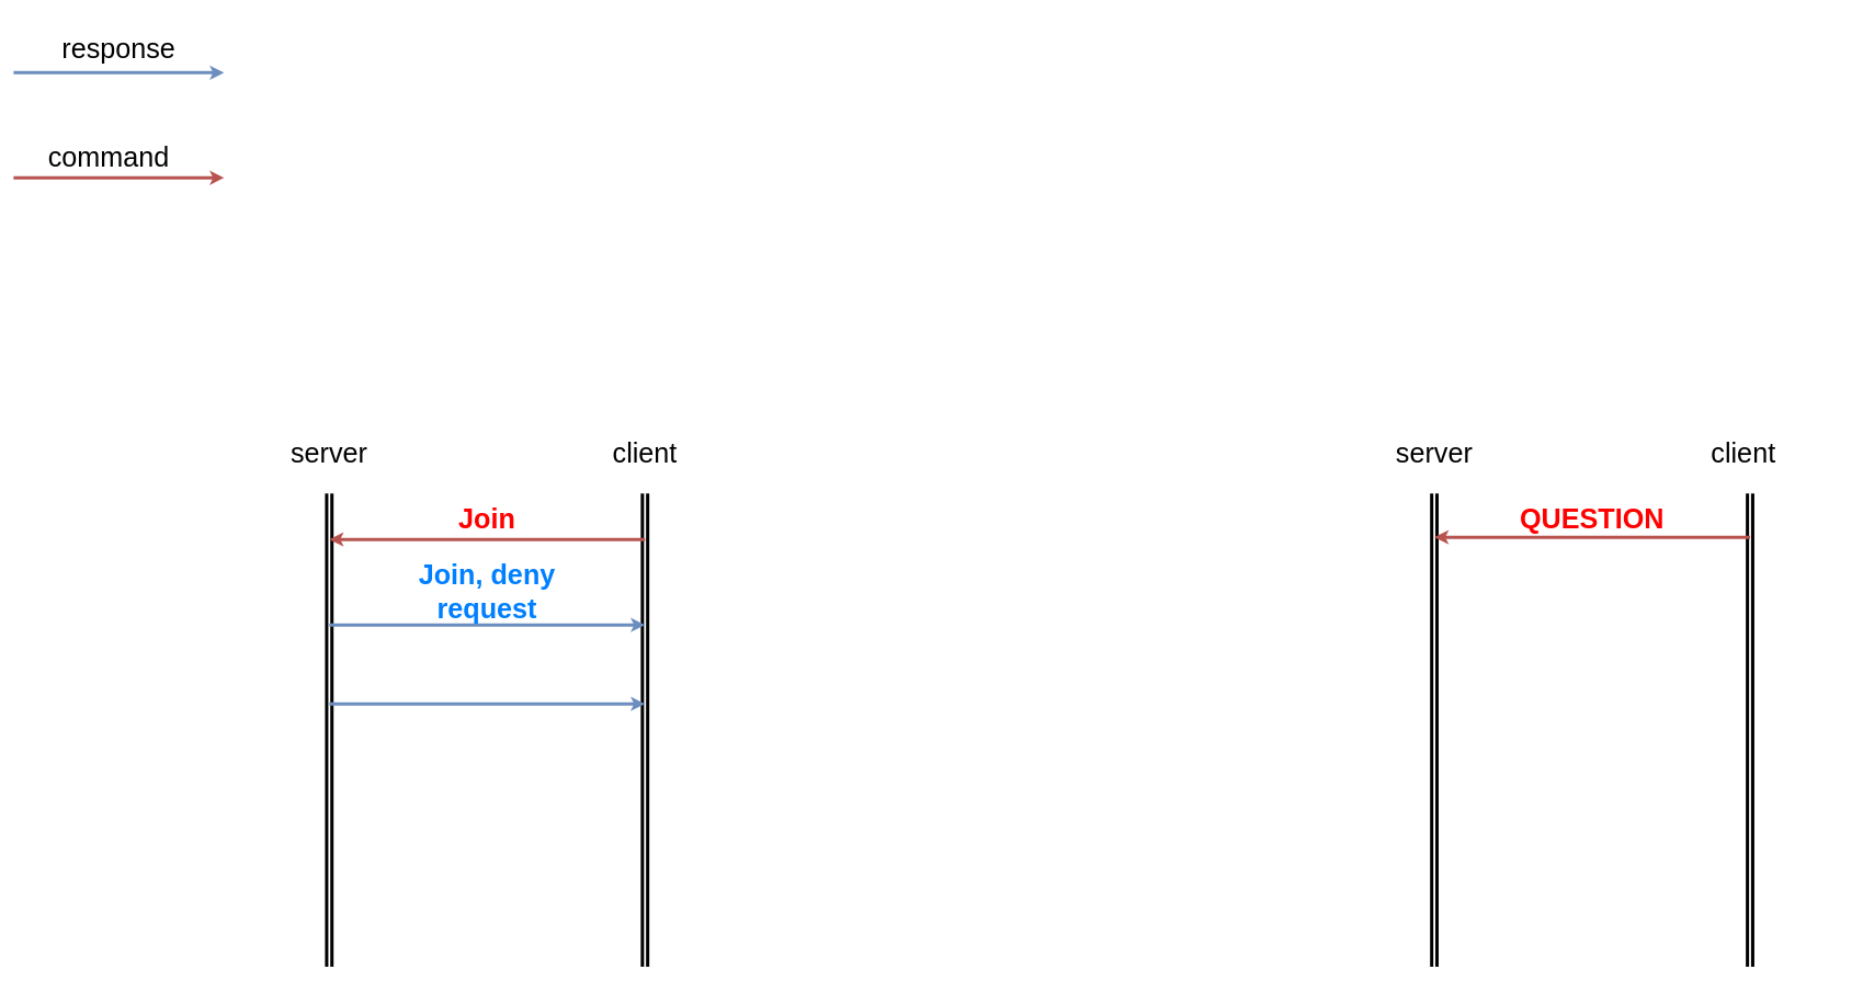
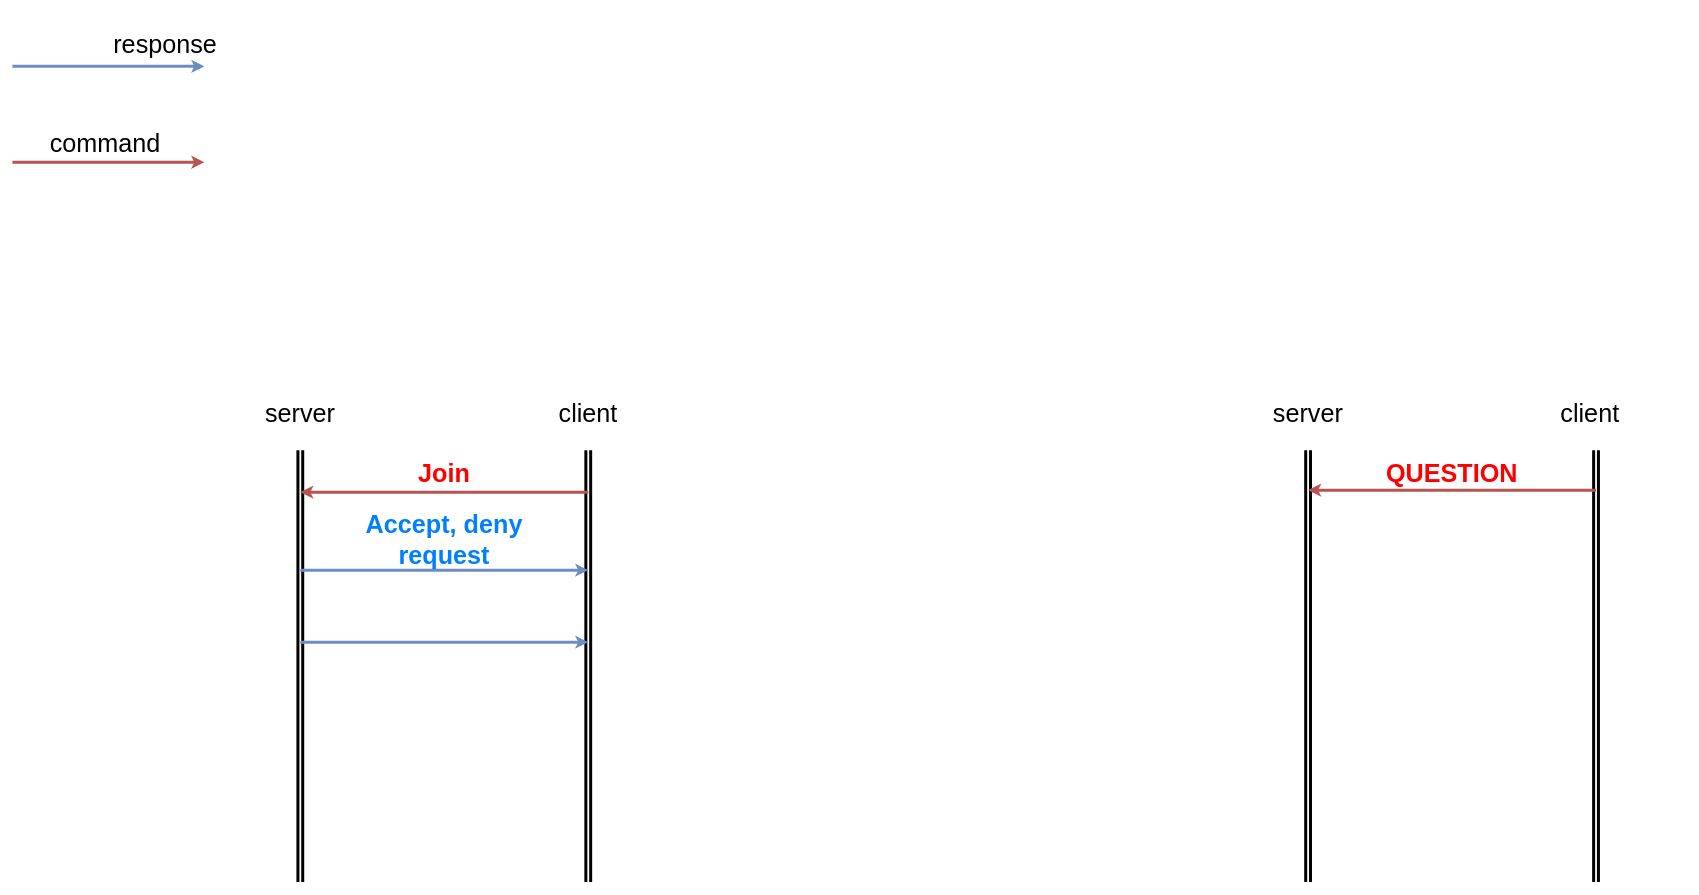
- <mxCell id="9" value="&lt;font style=&quot;font-size: 42px&quot;&gt;response&lt;/font&gt;" style="text;html=1;strokeColor=none;fillColor=none;align=center;verticalAlign=middle;whiteSpace=wrap;rounded=0;" vertex="1" parent="1"><mxGeometry x="60" y="20" width="240" height="110" as="geometry" /></mxCell>
+ <mxCell id="9" value="&lt;font style=&quot;font-size: 42px&quot;&gt;response&lt;/font&gt;" style="text;html=1;strokeColor=none;fillColor=none;align=center;verticalAlign=middle;whiteSpace=wrap;rounded=0;" vertex="1" parent="1"><mxGeometry x="155" y="20" width="240" height="110" as="geometry" /></mxCell>
- <mxCell id="8" value="&lt;font style=&quot;font-size: 42px&quot;&gt;command&lt;br&gt;&lt;/font&gt;" style="text;html=1;strokeColor=none;fillColor=none;align=center;verticalAlign=middle;whiteSpace=wrap;rounded=0;" vertex="1" parent="1"><mxGeometry x="30" y="140" width="270" height="200" as="geometry" /></mxCell>
+ <mxCell id="8" value="&lt;font style=&quot;font-size: 42px&quot;&gt;command&lt;br&gt;&lt;/font&gt;" style="text;html=1;strokeColor=none;fillColor=none;align=center;verticalAlign=middle;whiteSpace=wrap;rounded=0;" vertex="1" parent="1"><mxGeometry x="40" y="140" width="270" height="200" as="geometry" /></mxCell>
- <mxCell id="19" value="&lt;font style=&quot;font-size: 42px&quot;&gt;&lt;b&gt;&lt;font color=&quot;#007fff&quot;&gt;Join, deny request&lt;/font&gt;&lt;/b&gt;&lt;br&gt;&lt;/font&gt;" style="text;html=1;align=center;verticalAlign=middle;whiteSpace=wrap;rounded=0;" vertex="1" parent="1"><mxGeometry x="580" y="770" width="320" height="260" as="geometry" /></mxCell>
+ <mxCell id="19" value="&lt;font style=&quot;font-size: 42px&quot;&gt;&lt;b&gt;&lt;font color=&quot;#007fff&quot;&gt;Accept, deny request&lt;/font&gt;&lt;/b&gt;&lt;br&gt;&lt;/font&gt;" style="text;html=1;align=center;verticalAlign=middle;whiteSpace=wrap;rounded=0;" vertex="1" parent="1"><mxGeometry x="580" y="770" width="320" height="260" as="geometry" /></mxCell>
